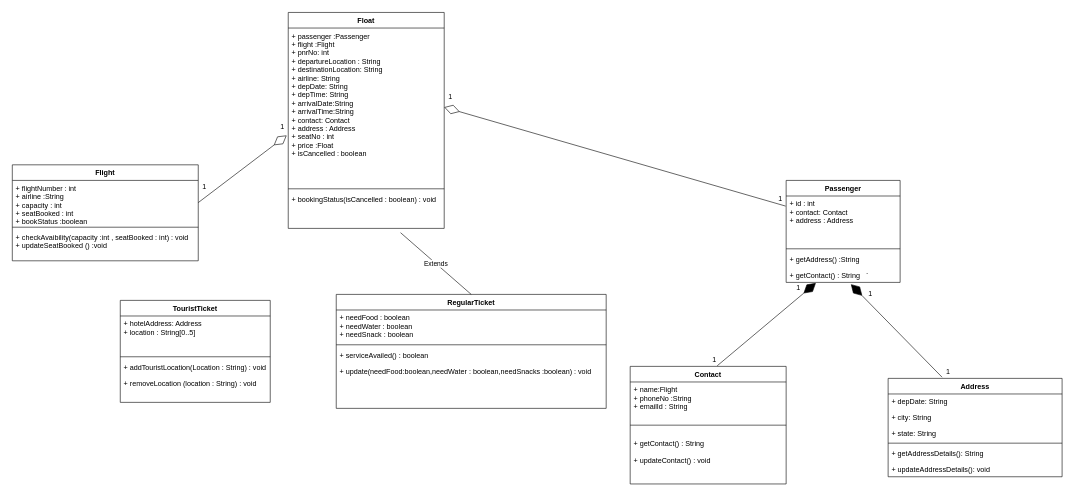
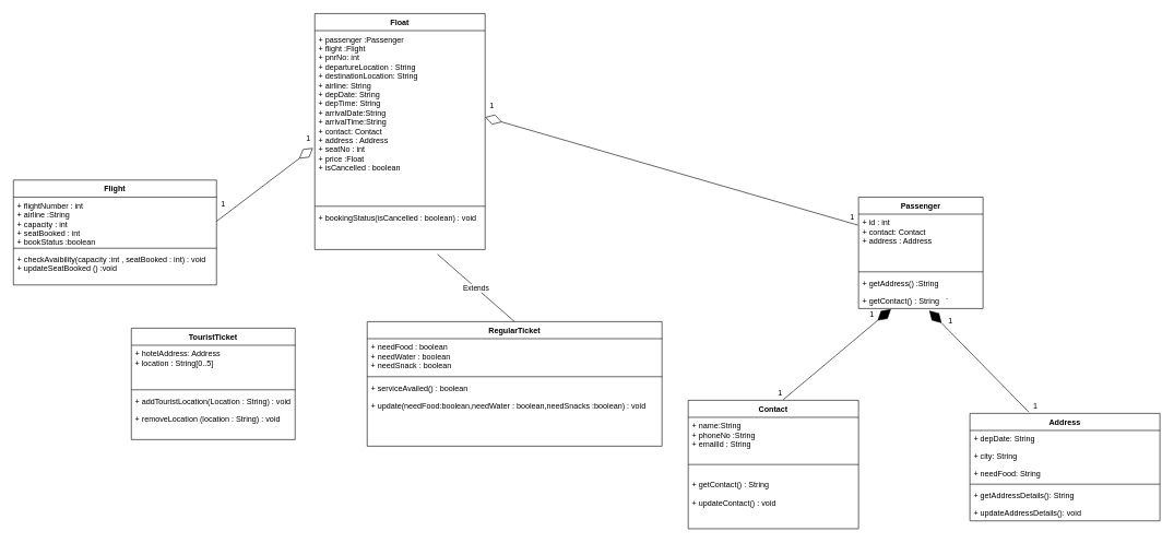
- <mxCell id="8" value="+ name:Flight&#10;+ phoneNo :String&#10;+ emailId : String" style="text;strokeColor=none;fillColor=none;align=left;verticalAlign=top;spacingLeft=4;spacingRight=4;overflow=hidden;rotatable=0;points=[[0,0.5],[1,0.5]];portConstraint=eastwest;" parent="7" vertex="1"><mxGeometry y="26" width="260" height="68" as="geometry" /></mxCell>
+ <mxCell id="8" value="+ name:String&#10;+ phoneNo :String&#10;+ emailId : String" style="text;strokeColor=none;fillColor=none;align=left;verticalAlign=top;spacingLeft=4;spacingRight=4;overflow=hidden;rotatable=0;points=[[0,0.5],[1,0.5]];portConstraint=eastwest;" parent="7" vertex="1"><mxGeometry y="26" width="260" height="68" as="geometry" /></mxCell>
- <mxCell id="18" value="+ state: String" style="text;strokeColor=none;fillColor=none;align=left;verticalAlign=top;spacingLeft=4;spacingRight=4;overflow=hidden;rotatable=0;points=[[0,0.5],[1,0.5]];portConstraint=eastwest;" parent="15" vertex="1"><mxGeometry y="78" width="290" height="26" as="geometry" /></mxCell>
+ <mxCell id="18" value="+ needFood: String" style="text;strokeColor=none;fillColor=none;align=left;verticalAlign=top;spacingLeft=4;spacingRight=4;overflow=hidden;rotatable=0;points=[[0,0.5],[1,0.5]];portConstraint=eastwest;" parent="15" vertex="1"><mxGeometry y="78" width="290" height="26" as="geometry" /></mxCell>
